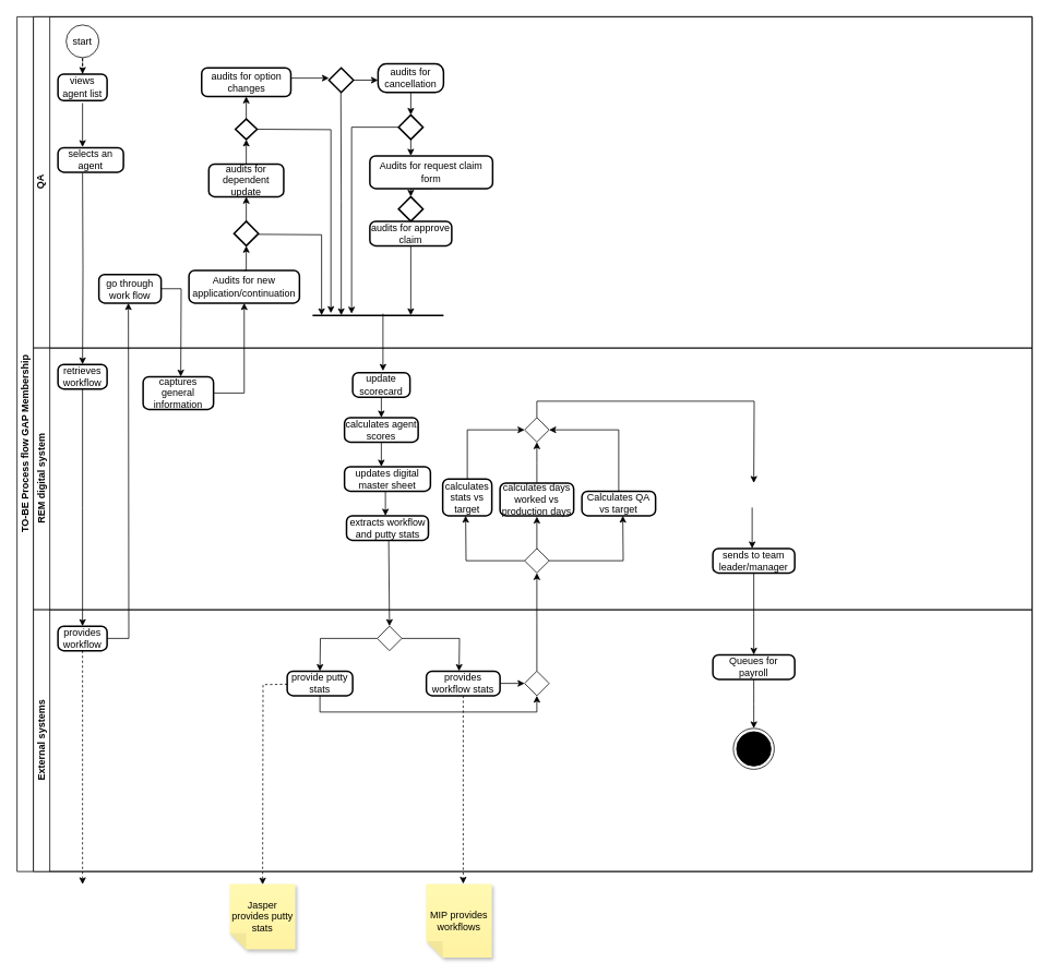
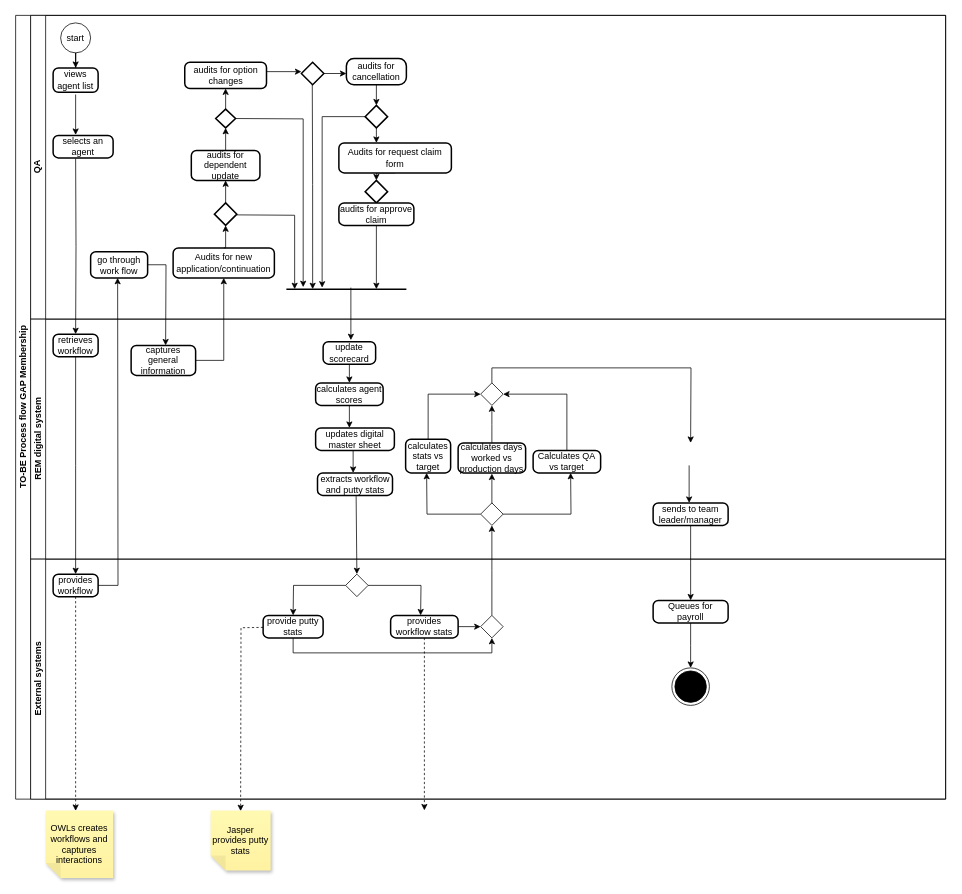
- <mxCell id="6" value="" style="edgeStyle=orthogonalEdgeStyle;rounded=0;orthogonalLoop=1;jettySize=auto;html=1;exitX=0.5;exitY=1;exitDx=0;exitDy=0;dashed=1;" edge="1" parent="3" source="5" target="7"><mxGeometry relative="1" as="geometry"><mxPoint x="140" y="190" as="targetPoint" /><mxPoint x="140" y="170" as="sourcePoint" /></mxGeometry></mxCell>
+ <mxCell id="6" value="" style="edgeStyle=orthogonalEdgeStyle;rounded=0;orthogonalLoop=1;jettySize=auto;html=1;exitX=0.5;exitY=1;exitDx=0;exitDy=0;" edge="1" parent="3" source="5" target="7"><mxGeometry relative="1" as="geometry"><mxPoint x="140" y="190" as="targetPoint" /><mxPoint x="140" y="170" as="sourcePoint" /></mxGeometry></mxCell>
+ <mxCell id="86" value="OWLs creates workflows and captures interactions" style="shape=note;whiteSpace=wrap;html=1;backgroundOutline=1;fontColor=#000000;darkOpacity=0.05;fillColor=#FFF9B2;strokeColor=none;fillStyle=solid;direction=west;gradientDirection=north;gradientColor=#FFF2A1;shadow=1;size=20;pointerEvents=1;" parent="1" vertex="1"><mxGeometry x="60" y="1080" width="90" height="90" as="geometry" /></mxCell>
- <mxCell id="88" value="MIP provides workflows" style="shape=note;whiteSpace=wrap;html=1;backgroundOutline=1;fontColor=#000000;darkOpacity=0.05;fillColor=#FFF9B2;strokeColor=none;fillStyle=solid;direction=west;gradientDirection=north;gradientColor=#FFF2A1;shadow=1;size=20;pointerEvents=1;" parent="1" vertex="1"><mxGeometry x="520" y="1080" width="80" height="90" as="geometry" /></mxCell>
